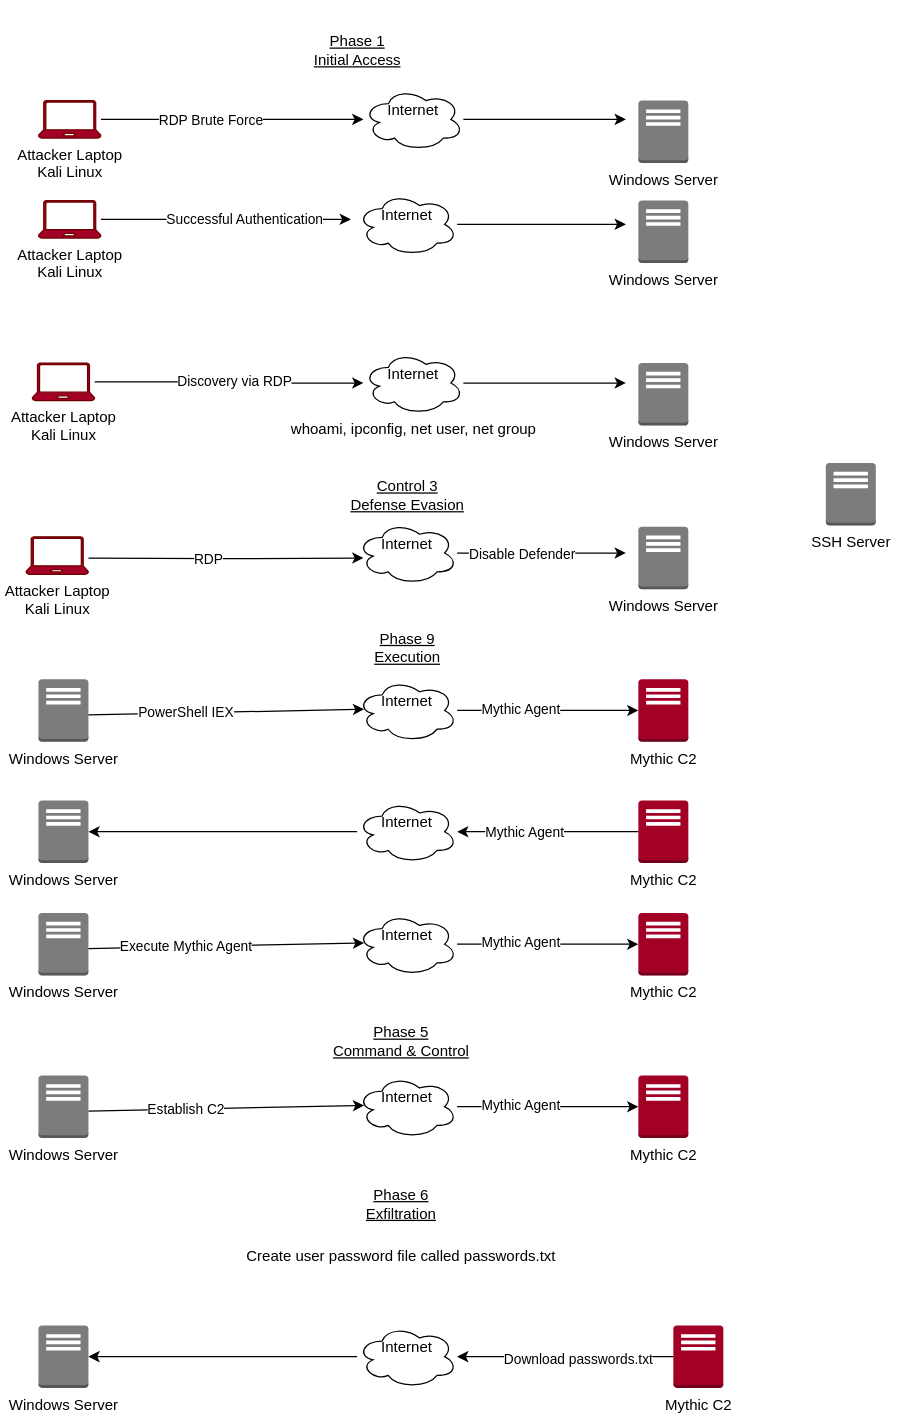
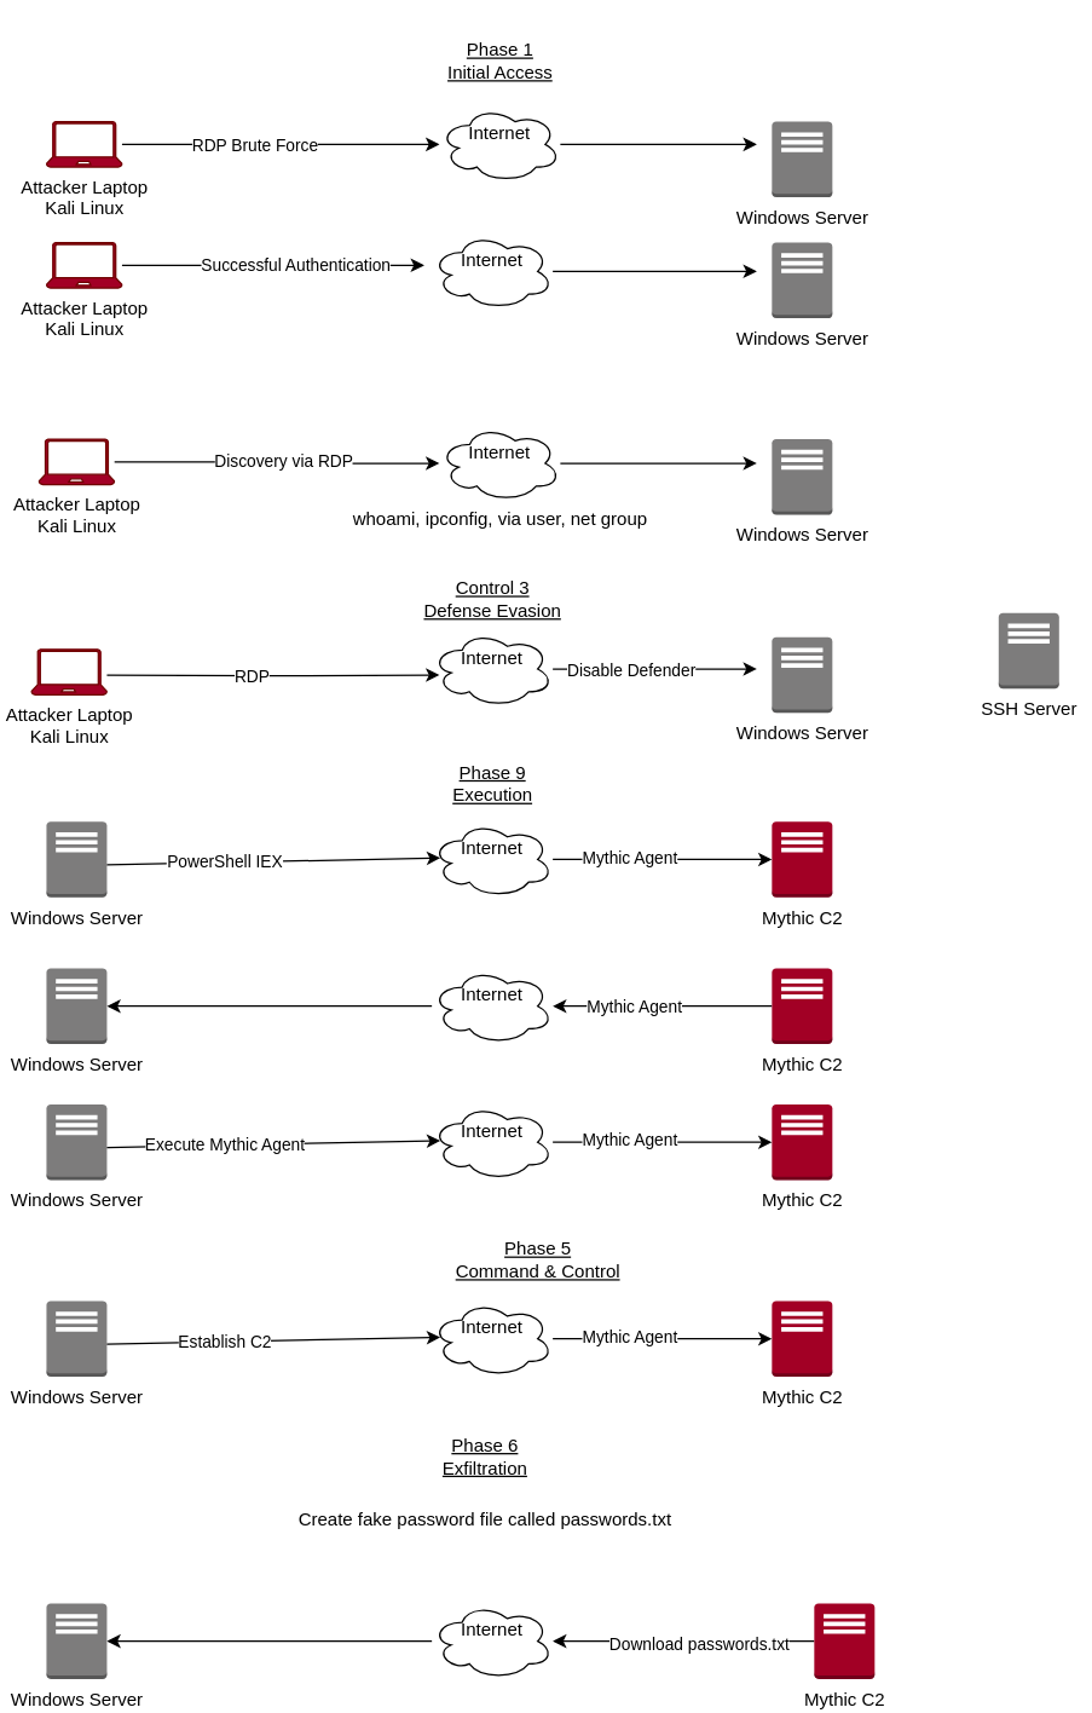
- <mxCell id="9" value="&lt;u&gt;Phase 1&lt;/u&gt;&lt;div&gt;&lt;u&gt;Initial Access&lt;/u&gt;&lt;/div&gt;" style="text;html=1;align=center;verticalAlign=middle;resizable=0;points=[];autosize=1;strokeColor=none;fillColor=none;" vertex="1" parent="1"><mxGeometry x="240" y="20" width="90" height="40" as="geometry" /></mxCell>
+ <mxCell id="9" value="&lt;u&gt;Phase 1&lt;/u&gt;&lt;div&gt;&lt;u&gt;Initial Access&lt;/u&gt;&lt;/div&gt;" style="text;html=1;align=center;verticalAlign=middle;resizable=0;points=[];autosize=1;strokeColor=none;fillColor=none;" vertex="1" parent="1"><mxGeometry x="285" y="20" width="90" height="40" as="geometry" /></mxCell>
- <mxCell id="63" value="whoami, ipconfig, net user, net group" style="text;html=1;align=center;verticalAlign=middle;resizable=0;points=[];autosize=1;strokeColor=none;fillColor=none;" vertex="1" parent="1"><mxGeometry x="220" y="328" width="220" height="30" as="geometry" /></mxCell>
+ <mxCell id="63" value="whoami, ipconfig, via user, net group" style="text;html=1;align=center;verticalAlign=middle;resizable=0;points=[];autosize=1;strokeColor=none;fillColor=none;" vertex="1" parent="1"><mxGeometry x="220" y="328" width="220" height="30" as="geometry" /></mxCell>
- <mxCell id="3" value="SSH Server" style="outlineConnect=0;dashed=0;verticalLabelPosition=bottom;verticalAlign=top;align=center;html=1;shape=mxgraph.aws3.traditional_server;fillColor=#7D7C7C;gradientColor=none;" vertex="1" parent="1"><mxGeometry x="660" y="370" width="40" height="50" as="geometry" /></mxCell>
+ <mxCell id="3" value="SSH Server" style="outlineConnect=0;dashed=0;verticalLabelPosition=bottom;verticalAlign=top;align=center;html=1;shape=mxgraph.aws3.traditional_server;fillColor=#7D7C7C;gradientColor=none;" vertex="1" parent="1"><mxGeometry x="660" y="405" width="40" height="50" as="geometry" /></mxCell>
- <mxCell id="47" value="&lt;u&gt;Phase 5&lt;/u&gt;&lt;div&gt;&lt;u&gt;Command &amp;amp; Control&lt;/u&gt;&lt;/div&gt;" style="text;html=1;align=center;verticalAlign=middle;resizable=0;points=[];autosize=1;strokeColor=none;fillColor=none;" vertex="1" parent="1"><mxGeometry x="255" y="813" width="130" height="40" as="geometry" /></mxCell>
+ <mxCell id="47" value="&lt;u&gt;Phase 5&lt;/u&gt;&lt;div&gt;&lt;u&gt;Command &amp;amp; Control&lt;/u&gt;&lt;/div&gt;" style="text;html=1;align=center;verticalAlign=middle;resizable=0;points=[];autosize=1;strokeColor=none;fillColor=none;" vertex="1" parent="1"><mxGeometry x="290" y="813" width="130" height="40" as="geometry" /></mxCell>
- <mxCell id="55" value="Create user password file called passwords.txt" style="text;html=1;align=center;verticalAlign=middle;resizable=0;points=[];autosize=1;strokeColor=none;fillColor=none;" vertex="1" parent="1"><mxGeometry x="185" y="990" width="270" height="30" as="geometry" /></mxCell>
+ <mxCell id="55" value="Create fake password file called passwords.txt" style="text;html=1;align=center;verticalAlign=middle;resizable=0;points=[];autosize=1;strokeColor=none;fillColor=none;" vertex="1" parent="1"><mxGeometry x="185" y="990" width="270" height="30" as="geometry" /></mxCell>
